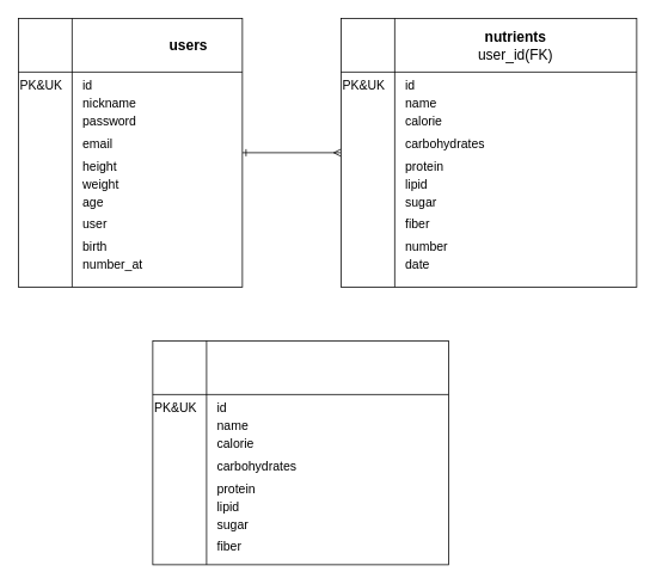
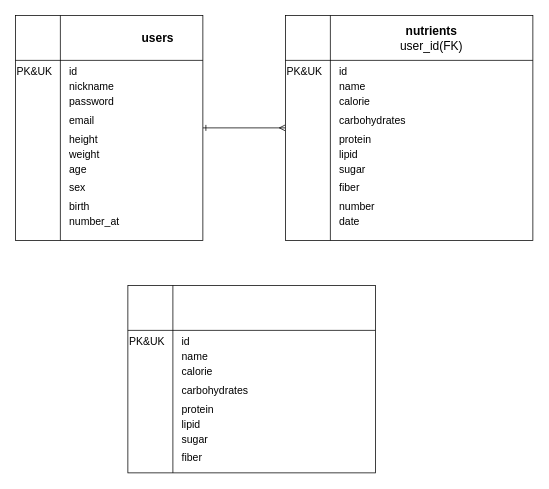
- <mxCell id="13" value="user" style="text;html=1;align=left;verticalAlign=middle;resizable=0;points=[];autosize=1;strokeColor=none;fillColor=none;fontSize=14;" parent="1" vertex="1"><mxGeometry x="90" y="234.5" width="50" height="30" as="geometry" /></mxCell>
+ <mxCell id="13" value="sex" style="text;html=1;align=left;verticalAlign=middle;resizable=0;points=[];autosize=1;strokeColor=none;fillColor=none;fontSize=14;" parent="1" vertex="1"><mxGeometry x="90" y="234.5" width="50" height="30" as="geometry" /></mxCell>
